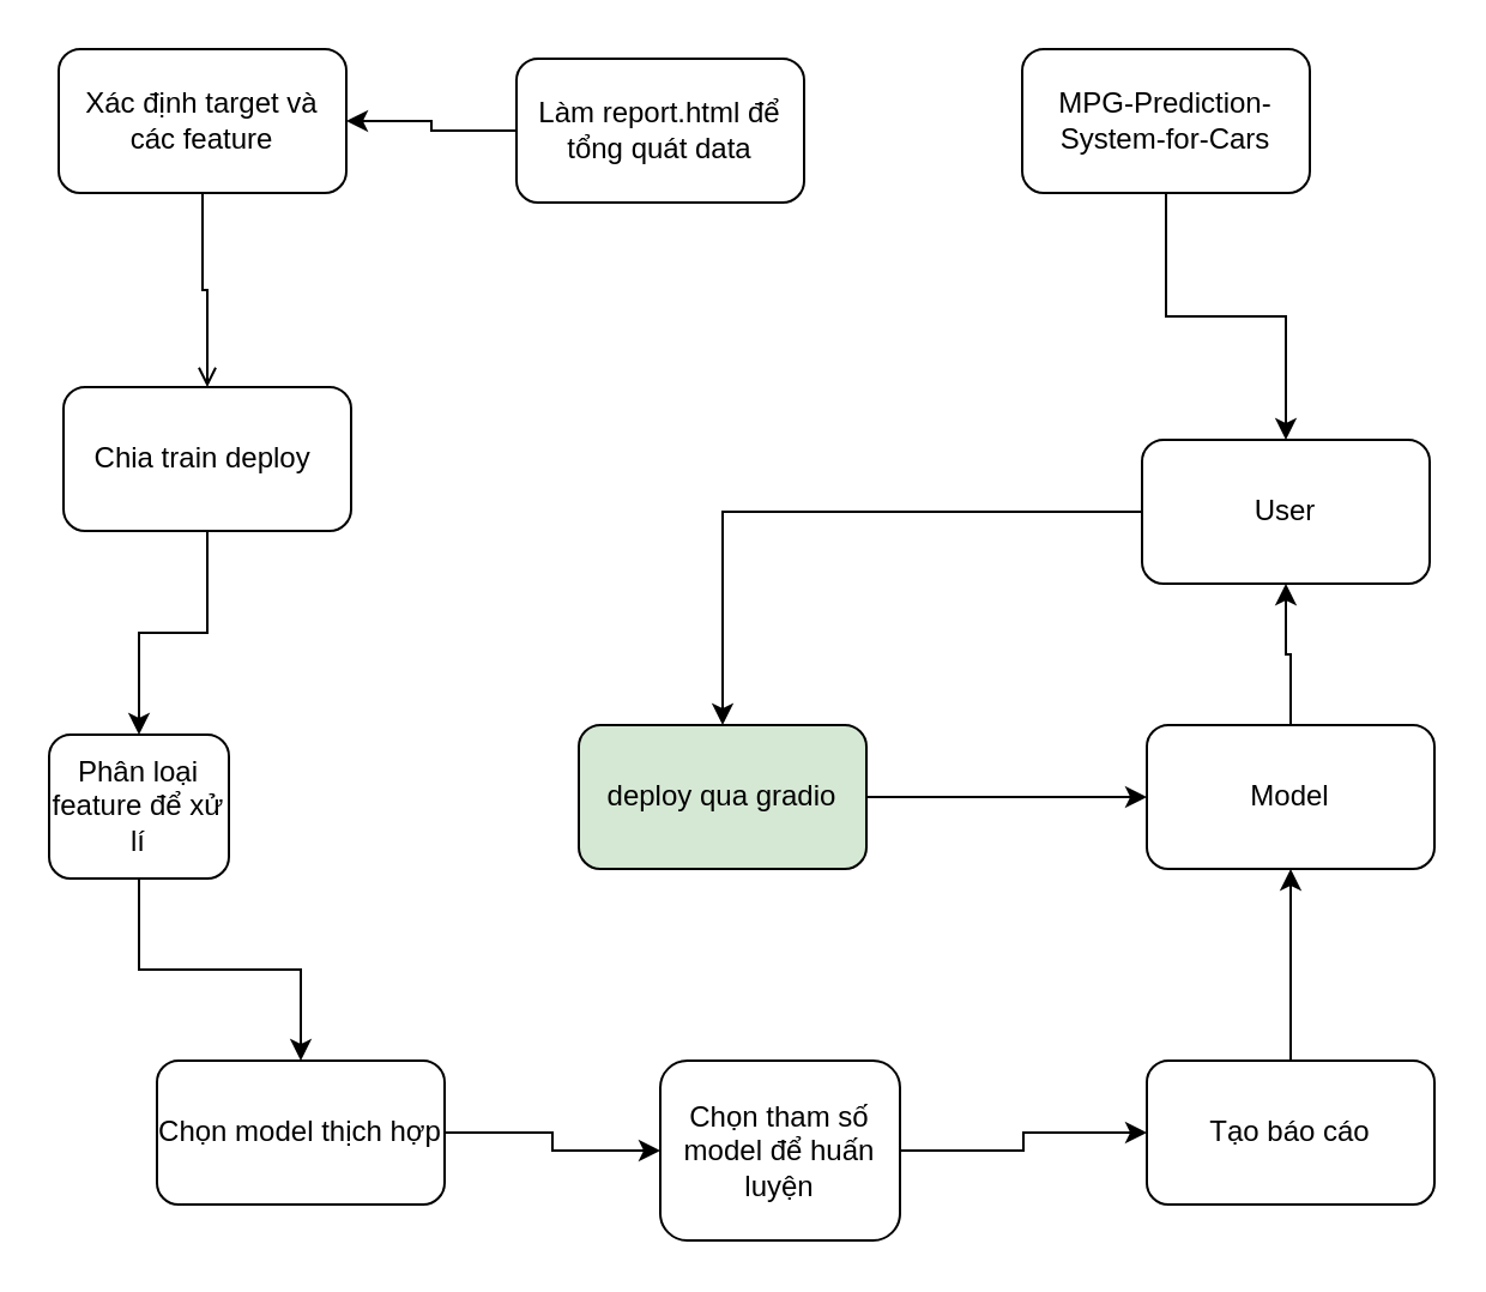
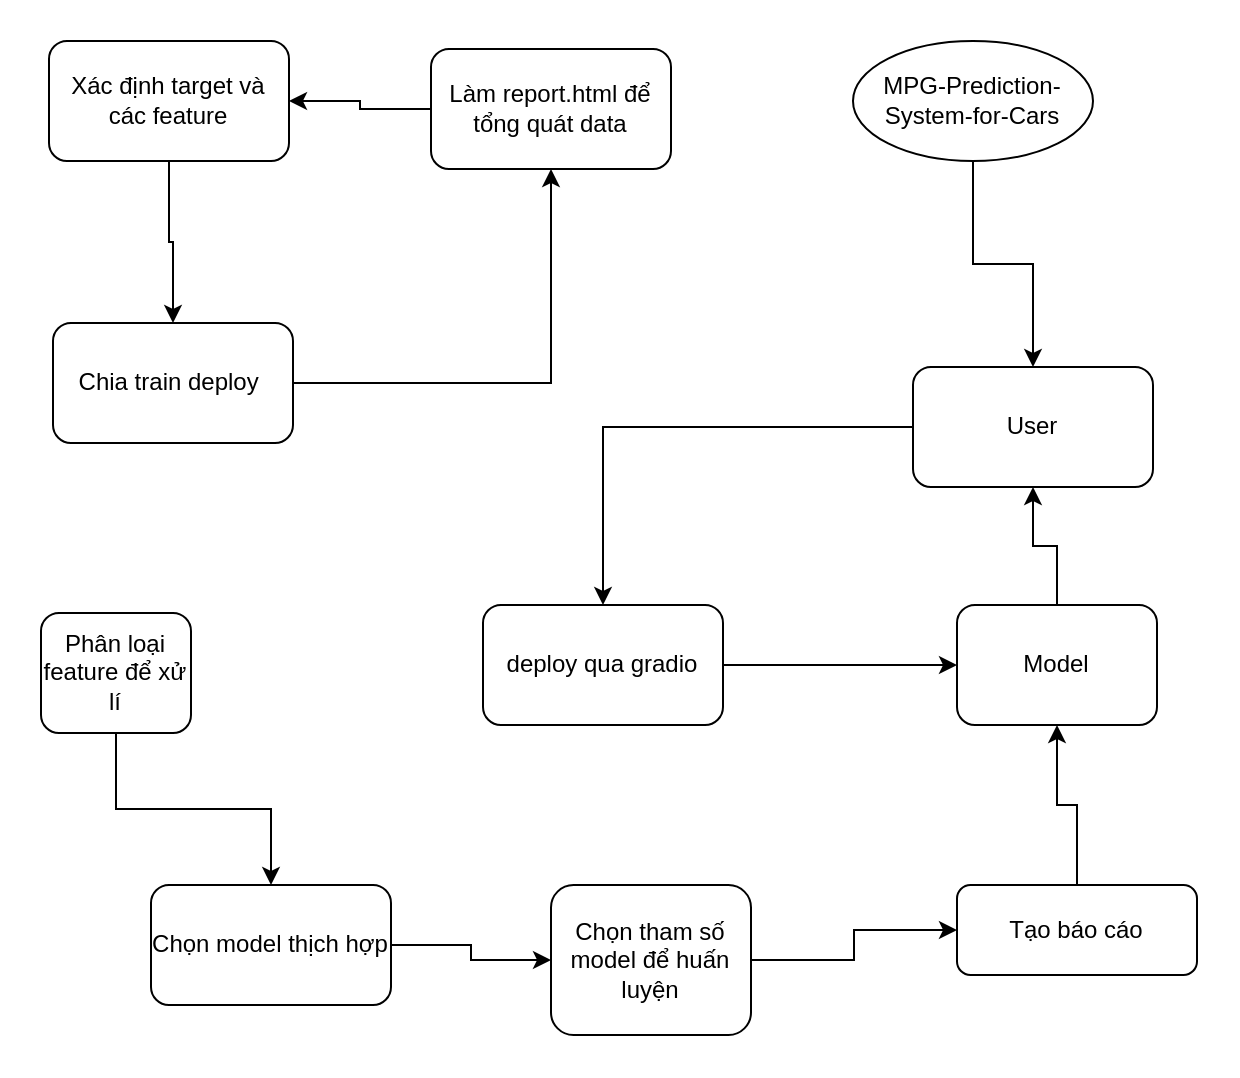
- <mxCell id="3" value="MPG-Prediction-System-for-Cars" style="rounded=1;whiteSpace=wrap;html=1;" vertex="1" parent="1"><mxGeometry x="426" y="20" width="120" height="60" as="geometry" /></mxCell>
+ <mxCell id="3" value="MPG-Prediction-System-for-Cars" style="ellipse;whiteSpace=wrap;html=1;" vertex="1" parent="1"><mxGeometry x="426" y="20" width="120" height="60" as="geometry" /></mxCell>
- <mxCell id="4" value="" style="edgeStyle=orthogonalEdgeStyle;rounded=0;orthogonalLoop=1;jettySize=auto;html=1;endArrow=open;" edge="1" parent="1" source="5" target="9"><mxGeometry relative="1" as="geometry" /></mxCell>
+ <mxCell id="4" value="" style="edgeStyle=orthogonalEdgeStyle;rounded=0;orthogonalLoop=1;jettySize=auto;html=1;" edge="1" parent="1" source="5" target="9"><mxGeometry relative="1" as="geometry" /></mxCell>
- <mxCell id="21" value="User" style="rounded=1;whiteSpace=wrap;html=1;" vertex="1" parent="1"><mxGeometry x="476" y="183" width="120" height="60" as="geometry" /></mxCell>
+ <mxCell id="21" value="User" style="rounded=1;whiteSpace=wrap;html=1;" vertex="1" parent="1"><mxGeometry x="456" y="183" width="120" height="60" as="geometry" /></mxCell>
- <mxCell id="8" value="" style="edgeStyle=orthogonalEdgeStyle;rounded=0;orthogonalLoop=1;jettySize=auto;html=1;" edge="1" parent="1" source="9" target="11"><mxGeometry relative="1" as="geometry" /></mxCell>
+ <mxCell id="8" value="" style="edgeStyle=orthogonalEdgeStyle;rounded=0;orthogonalLoop=1;jettySize=auto;html=1;" edge="1" parent="1" source="9" target="7"><mxGeometry relative="1" as="geometry" /></mxCell>
- <mxCell id="19" value="deploy qua gradio" style="whiteSpace=wrap;html=1;rounded=1;fillColor=#d5e8d4;" vertex="1" parent="1"><mxGeometry x="241" y="302" width="120" height="60" as="geometry" /></mxCell>
+ <mxCell id="19" value="deploy qua gradio" style="whiteSpace=wrap;html=1;rounded=1;" vertex="1" parent="1"><mxGeometry x="241" y="302" width="120" height="60" as="geometry" /></mxCell>
- <mxCell id="23" value="Model" style="whiteSpace=wrap;html=1;rounded=1;" vertex="1" parent="1"><mxGeometry x="478" y="302" width="120" height="60" as="geometry" /></mxCell>
+ <mxCell id="23" value="Model" style="whiteSpace=wrap;html=1;rounded=1;" vertex="1" parent="1"><mxGeometry x="478" y="302" width="100" height="60" as="geometry" /></mxCell>
- <mxCell id="13" value="Chọn model thịch hợp" style="whiteSpace=wrap;html=1;rounded=1;" vertex="1" parent="1"><mxGeometry x="65" y="442" width="120" height="60" as="geometry" /></mxCell>
+ <mxCell id="13" value="Chọn model thịch hợp" style="whiteSpace=wrap;html=1;rounded=1;" vertex="1" parent="1"><mxGeometry x="75" y="442" width="120" height="60" as="geometry" /></mxCell>
- <mxCell id="17" value="Tạo báo cáo" style="whiteSpace=wrap;html=1;rounded=1;" vertex="1" parent="1"><mxGeometry x="478" y="442" width="120" height="60" as="geometry" /></mxCell>
+ <mxCell id="17" value="Tạo báo cáo" style="whiteSpace=wrap;html=1;rounded=1;" vertex="1" parent="1"><mxGeometry x="478" y="442" width="120" height="45" as="geometry" /></mxCell>
